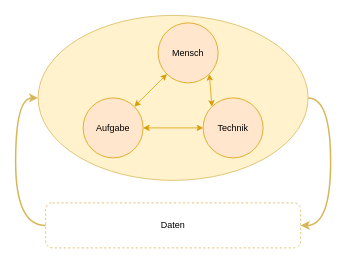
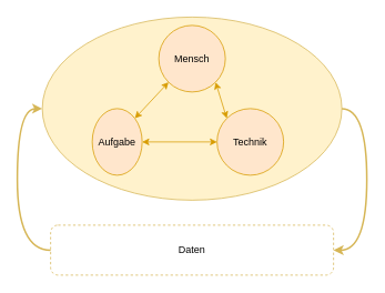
- <mxCell id="3" value="Mensch" style="ellipse;whiteSpace=wrap;html=1;aspect=fixed;fillColor=#ffe6cc;strokeColor=#d79b00;" parent="1" vertex="1"><mxGeometry x="210" y="30" width="80" height="80" as="geometry" /></mxCell>
+ <mxCell id="3" value="Mensch" style="ellipse;whiteSpace=wrap;html=1;aspect=fixed;fillColor=#ffe6cc;strokeColor=#d79b00;" parent="1" vertex="1"><mxGeometry x="190" y="30" width="80" height="80" as="geometry" /></mxCell>
- <mxCell id="4" value="Aufgabe" style="ellipse;whiteSpace=wrap;html=1;aspect=fixed;fillColor=#ffe6cc;strokeColor=#d79b00;" parent="1" vertex="1"><mxGeometry x="110" y="130" width="80" height="80" as="geometry" /></mxCell>
+ <mxCell id="4" value="Aufgabe" style="ellipse;whiteSpace=wrap;html=1;aspect=fixed;fillColor=#ffe6cc;strokeColor=#d79b00;" parent="1" vertex="1"><mxGeometry x="110" y="130" width="60" height="80" as="geometry" /></mxCell>
- <mxCell id="5" value="Technik" style="ellipse;whiteSpace=wrap;html=1;aspect=fixed;fillColor=#ffe6cc;strokeColor=#d79b00;" parent="1" vertex="1"><mxGeometry x="270" y="130" width="80" height="80" as="geometry" /></mxCell>
+ <mxCell id="5" value="Technik" style="ellipse;whiteSpace=wrap;html=1;aspect=fixed;fillColor=#ffe6cc;strokeColor=#d79b00;" parent="1" vertex="1"><mxGeometry x="260" y="130" width="80" height="80" as="geometry" /></mxCell>
